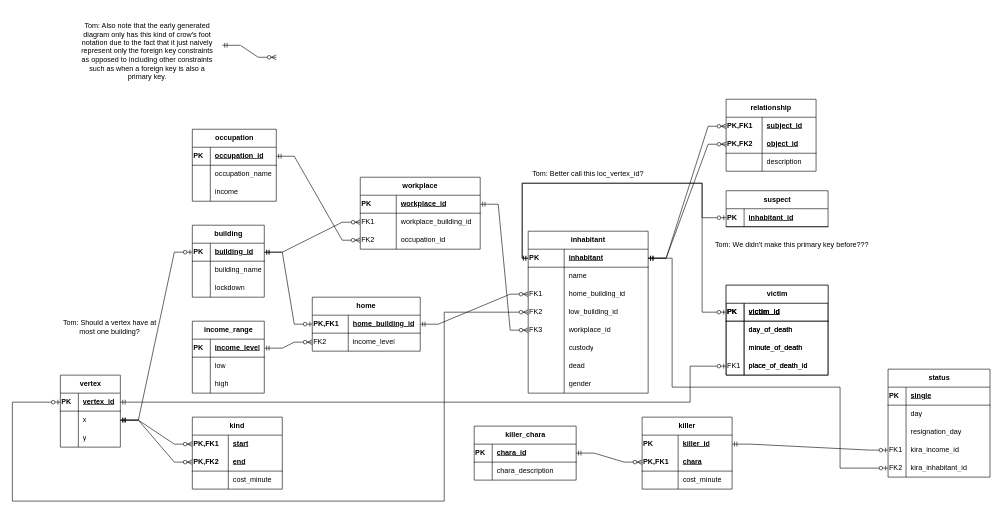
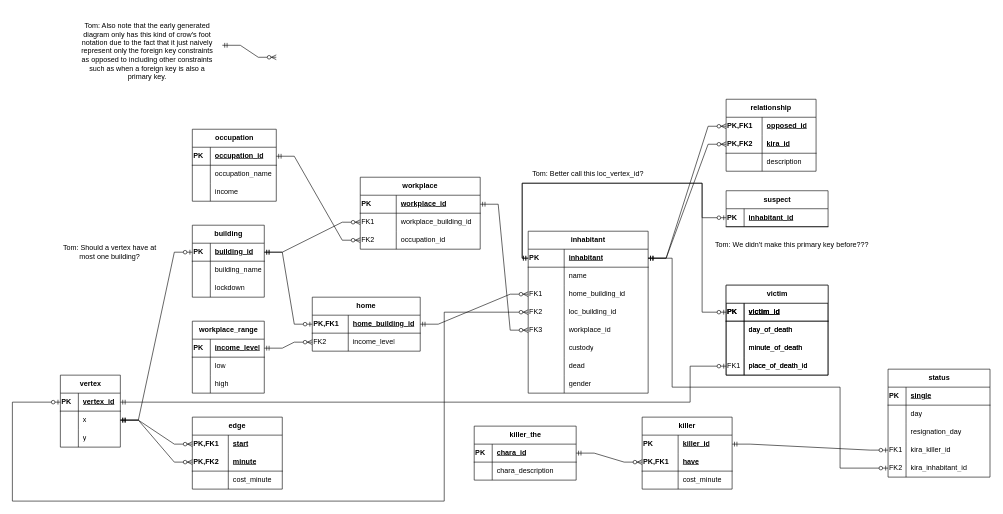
- <mxCell id="129" value="subject_id" style="shape=partialRectangle;connectable=0;fillColor=none;top=0;left=0;bottom=0;right=0;align=left;spacingLeft=6;fontStyle=5;overflow=hidden;html=1;whiteSpace=wrap;rounded=0;shadow=0;labelBackgroundColor=none;comic=0;strokeColor=default;strokeWidth=1;verticalAlign=top;fontFamily=Helvetica;fontSize=12;fontColor=default;" vertex="1" parent="127"><mxGeometry x="60" width="90" height="30" as="geometry"><mxRectangle width="90" height="30" as="alternateBounds" /></mxGeometry></mxCell>
+ <mxCell id="129" value="opposed_id" style="shape=partialRectangle;connectable=0;fillColor=none;top=0;left=0;bottom=0;right=0;align=left;spacingLeft=6;fontStyle=5;overflow=hidden;html=1;whiteSpace=wrap;rounded=0;shadow=0;labelBackgroundColor=none;comic=0;strokeColor=default;strokeWidth=1;verticalAlign=top;fontFamily=Helvetica;fontSize=12;fontColor=default;" vertex="1" parent="127"><mxGeometry x="60" width="90" height="30" as="geometry"><mxRectangle width="90" height="30" as="alternateBounds" /></mxGeometry></mxCell>
- <mxCell id="132" value="object_id" style="shape=partialRectangle;connectable=0;fillColor=none;top=0;left=0;bottom=0;right=0;align=left;spacingLeft=6;fontStyle=5;overflow=hidden;html=1;whiteSpace=wrap;rounded=0;shadow=0;labelBackgroundColor=none;comic=0;strokeColor=default;strokeWidth=1;verticalAlign=top;fontFamily=Helvetica;fontSize=12;fontColor=default;" vertex="1" parent="130"><mxGeometry x="60" width="90" height="30" as="geometry"><mxRectangle width="90" height="30" as="alternateBounds" /></mxGeometry></mxCell>
+ <mxCell id="132" value="kira_id" style="shape=partialRectangle;connectable=0;fillColor=none;top=0;left=0;bottom=0;right=0;align=left;spacingLeft=6;fontStyle=5;overflow=hidden;html=1;whiteSpace=wrap;rounded=0;shadow=0;labelBackgroundColor=none;comic=0;strokeColor=default;strokeWidth=1;verticalAlign=top;fontFamily=Helvetica;fontSize=12;fontColor=default;" vertex="1" parent="130"><mxGeometry x="60" width="90" height="30" as="geometry"><mxRectangle width="90" height="30" as="alternateBounds" /></mxGeometry></mxCell>
- <mxCell id="98" value="low_building_id" style="shape=partialRectangle;connectable=0;fillColor=none;top=0;left=0;bottom=0;right=0;align=left;spacingLeft=6;overflow=hidden;html=1;whiteSpace=wrap;rounded=0;shadow=0;labelBackgroundColor=none;comic=0;strokeColor=default;strokeWidth=1;verticalAlign=top;fontFamily=Helvetica;fontSize=12;fontColor=default;" vertex="1" parent="96"><mxGeometry x="60" width="140" height="30" as="geometry"><mxRectangle width="140" height="30" as="alternateBounds" /></mxGeometry></mxCell>
+ <mxCell id="98" value="loc_building_id" style="shape=partialRectangle;connectable=0;fillColor=none;top=0;left=0;bottom=0;right=0;align=left;spacingLeft=6;overflow=hidden;html=1;whiteSpace=wrap;rounded=0;shadow=0;labelBackgroundColor=none;comic=0;strokeColor=default;strokeWidth=1;verticalAlign=top;fontFamily=Helvetica;fontSize=12;fontColor=default;" vertex="1" parent="96"><mxGeometry x="60" width="140" height="30" as="geometry"><mxRectangle width="140" height="30" as="alternateBounds" /></mxGeometry></mxCell>
- <mxCell id="3" value="Tom: Should a vertex have at most one building?" style="text;html=1;strokeColor=none;fillColor=none;align=center;verticalAlign=middle;whiteSpace=wrap;rounded=0;" vertex="1" parent="1"><mxGeometry x="100" y="525" width="165" height="40" as="geometry" /></mxCell>
+ <mxCell id="3" value="Tom: Should a vertex have at most one building?" style="text;html=1;strokeColor=none;fillColor=none;align=center;verticalAlign=middle;whiteSpace=wrap;rounded=0;" vertex="1" parent="1"><mxGeometry x="100" y="400" width="165" height="40" as="geometry" /></mxCell>
- <mxCell id="40" value="income_range" style="shape=table;startSize=30;container=1;collapsible=1;childLayout=tableLayout;fixedRows=1;rowLines=0;fontStyle=1;align=center;resizeLast=1;html=1;rounded=0;shadow=0;labelBackgroundColor=none;comic=0;strokeColor=default;strokeWidth=1;verticalAlign=top;fontFamily=Helvetica;fontSize=12;fontColor=default;fillColor=default;" vertex="1" parent="1"><mxGeometry x="320" y="535" width="120" height="120" as="geometry" /></mxCell>
+ <mxCell id="40" value="workplace_range" style="shape=table;startSize=30;container=1;collapsible=1;childLayout=tableLayout;fixedRows=1;rowLines=0;fontStyle=1;align=center;resizeLast=1;html=1;rounded=0;shadow=0;labelBackgroundColor=none;comic=0;strokeColor=default;strokeWidth=1;verticalAlign=top;fontFamily=Helvetica;fontSize=12;fontColor=default;fillColor=default;" vertex="1" parent="1"><mxGeometry x="320" y="535" width="120" height="120" as="geometry" /></mxCell>
- <mxCell id="20" value="kind" style="shape=table;startSize=30;container=1;collapsible=1;childLayout=tableLayout;fixedRows=1;rowLines=0;fontStyle=1;align=center;resizeLast=1;html=1;whiteSpace=wrap;rounded=0;shadow=0;labelBackgroundColor=none;comic=0;strokeColor=default;strokeWidth=1;verticalAlign=top;fontFamily=Helvetica;fontSize=12;fontColor=default;fillColor=default;" vertex="1" parent="1"><mxGeometry x="320" y="695" width="150" height="120" as="geometry" /></mxCell>
+ <mxCell id="20" value="edge" style="shape=table;startSize=30;container=1;collapsible=1;childLayout=tableLayout;fixedRows=1;rowLines=0;fontStyle=1;align=center;resizeLast=1;html=1;whiteSpace=wrap;rounded=0;shadow=0;labelBackgroundColor=none;comic=0;strokeColor=default;strokeWidth=1;verticalAlign=top;fontFamily=Helvetica;fontSize=12;fontColor=default;fillColor=default;" vertex="1" parent="1"><mxGeometry x="320" y="695" width="150" height="120" as="geometry" /></mxCell>
- <mxCell id="79" value="killer_chara" style="shape=table;startSize=30;container=1;collapsible=1;childLayout=tableLayout;fixedRows=1;rowLines=0;fontStyle=1;align=center;resizeLast=1;html=1;rounded=0;shadow=0;labelBackgroundColor=none;comic=0;strokeColor=default;strokeWidth=1;verticalAlign=top;fontFamily=Helvetica;fontSize=12;fontColor=default;fillColor=default;" vertex="1" parent="1"><mxGeometry x="790" y="710" width="170" height="90" as="geometry" /></mxCell>
+ <mxCell id="79" value="killer_the" style="shape=table;startSize=30;container=1;collapsible=1;childLayout=tableLayout;fixedRows=1;rowLines=0;fontStyle=1;align=center;resizeLast=1;html=1;rounded=0;shadow=0;labelBackgroundColor=none;comic=0;strokeColor=default;strokeWidth=1;verticalAlign=top;fontFamily=Helvetica;fontSize=12;fontColor=default;fillColor=default;" vertex="1" parent="1"><mxGeometry x="790" y="710" width="170" height="90" as="geometry" /></mxCell>
- <mxCell id="184" value="kira_income_id" style="shape=partialRectangle;connectable=0;fillColor=none;top=0;left=0;bottom=0;right=0;align=left;spacingLeft=6;overflow=hidden;whiteSpace=wrap;html=1;rounded=0;shadow=0;labelBackgroundColor=none;comic=0;strokeColor=default;strokeWidth=1;verticalAlign=top;fontFamily=Helvetica;fontSize=12;fontColor=default;" vertex="1" parent="182"><mxGeometry x="30" width="140" height="30" as="geometry"><mxRectangle width="140" height="30" as="alternateBounds" /></mxGeometry></mxCell>
+ <mxCell id="184" value="kira_killer_id" style="shape=partialRectangle;connectable=0;fillColor=none;top=0;left=0;bottom=0;right=0;align=left;spacingLeft=6;overflow=hidden;whiteSpace=wrap;html=1;rounded=0;shadow=0;labelBackgroundColor=none;comic=0;strokeColor=default;strokeWidth=1;verticalAlign=top;fontFamily=Helvetica;fontSize=12;fontColor=default;" vertex="1" parent="182"><mxGeometry x="30" width="140" height="30" as="geometry"><mxRectangle width="140" height="30" as="alternateBounds" /></mxGeometry></mxCell>
- <mxCell id="26" value="end" style="shape=partialRectangle;connectable=0;fillColor=none;top=0;left=0;bottom=0;right=0;align=left;spacingLeft=6;fontStyle=5;overflow=hidden;html=1;whiteSpace=wrap;rounded=0;shadow=0;labelBackgroundColor=none;comic=0;strokeColor=default;strokeWidth=1;verticalAlign=top;fontFamily=Helvetica;fontSize=12;fontColor=default;" vertex="1" parent="24"><mxGeometry x="60" width="90" height="30" as="geometry"><mxRectangle width="90" height="30" as="alternateBounds" /></mxGeometry></mxCell>
+ <mxCell id="26" value="minute" style="shape=partialRectangle;connectable=0;fillColor=none;top=0;left=0;bottom=0;right=0;align=left;spacingLeft=6;fontStyle=5;overflow=hidden;html=1;whiteSpace=wrap;rounded=0;shadow=0;labelBackgroundColor=none;comic=0;strokeColor=default;strokeWidth=1;verticalAlign=top;fontFamily=Helvetica;fontSize=12;fontColor=default;" vertex="1" parent="24"><mxGeometry x="60" width="90" height="30" as="geometry"><mxRectangle width="90" height="30" as="alternateBounds" /></mxGeometry></mxCell>
- <mxCell id="121" value="chara" style="shape=partialRectangle;connectable=0;fillColor=none;top=0;left=0;bottom=0;right=0;align=left;spacingLeft=6;fontStyle=5;overflow=hidden;html=1;whiteSpace=wrap;rounded=0;shadow=0;labelBackgroundColor=none;comic=0;strokeColor=default;strokeWidth=1;verticalAlign=top;fontFamily=Helvetica;fontSize=12;fontColor=default;" vertex="1" parent="119"><mxGeometry x="60" width="90" height="30" as="geometry"><mxRectangle width="90" height="30" as="alternateBounds" /></mxGeometry></mxCell>
+ <mxCell id="121" value="have" style="shape=partialRectangle;connectable=0;fillColor=none;top=0;left=0;bottom=0;right=0;align=left;spacingLeft=6;fontStyle=5;overflow=hidden;html=1;whiteSpace=wrap;rounded=0;shadow=0;labelBackgroundColor=none;comic=0;strokeColor=default;strokeWidth=1;verticalAlign=top;fontFamily=Helvetica;fontSize=12;fontColor=default;" vertex="1" parent="119"><mxGeometry x="60" width="90" height="30" as="geometry"><mxRectangle width="90" height="30" as="alternateBounds" /></mxGeometry></mxCell>
